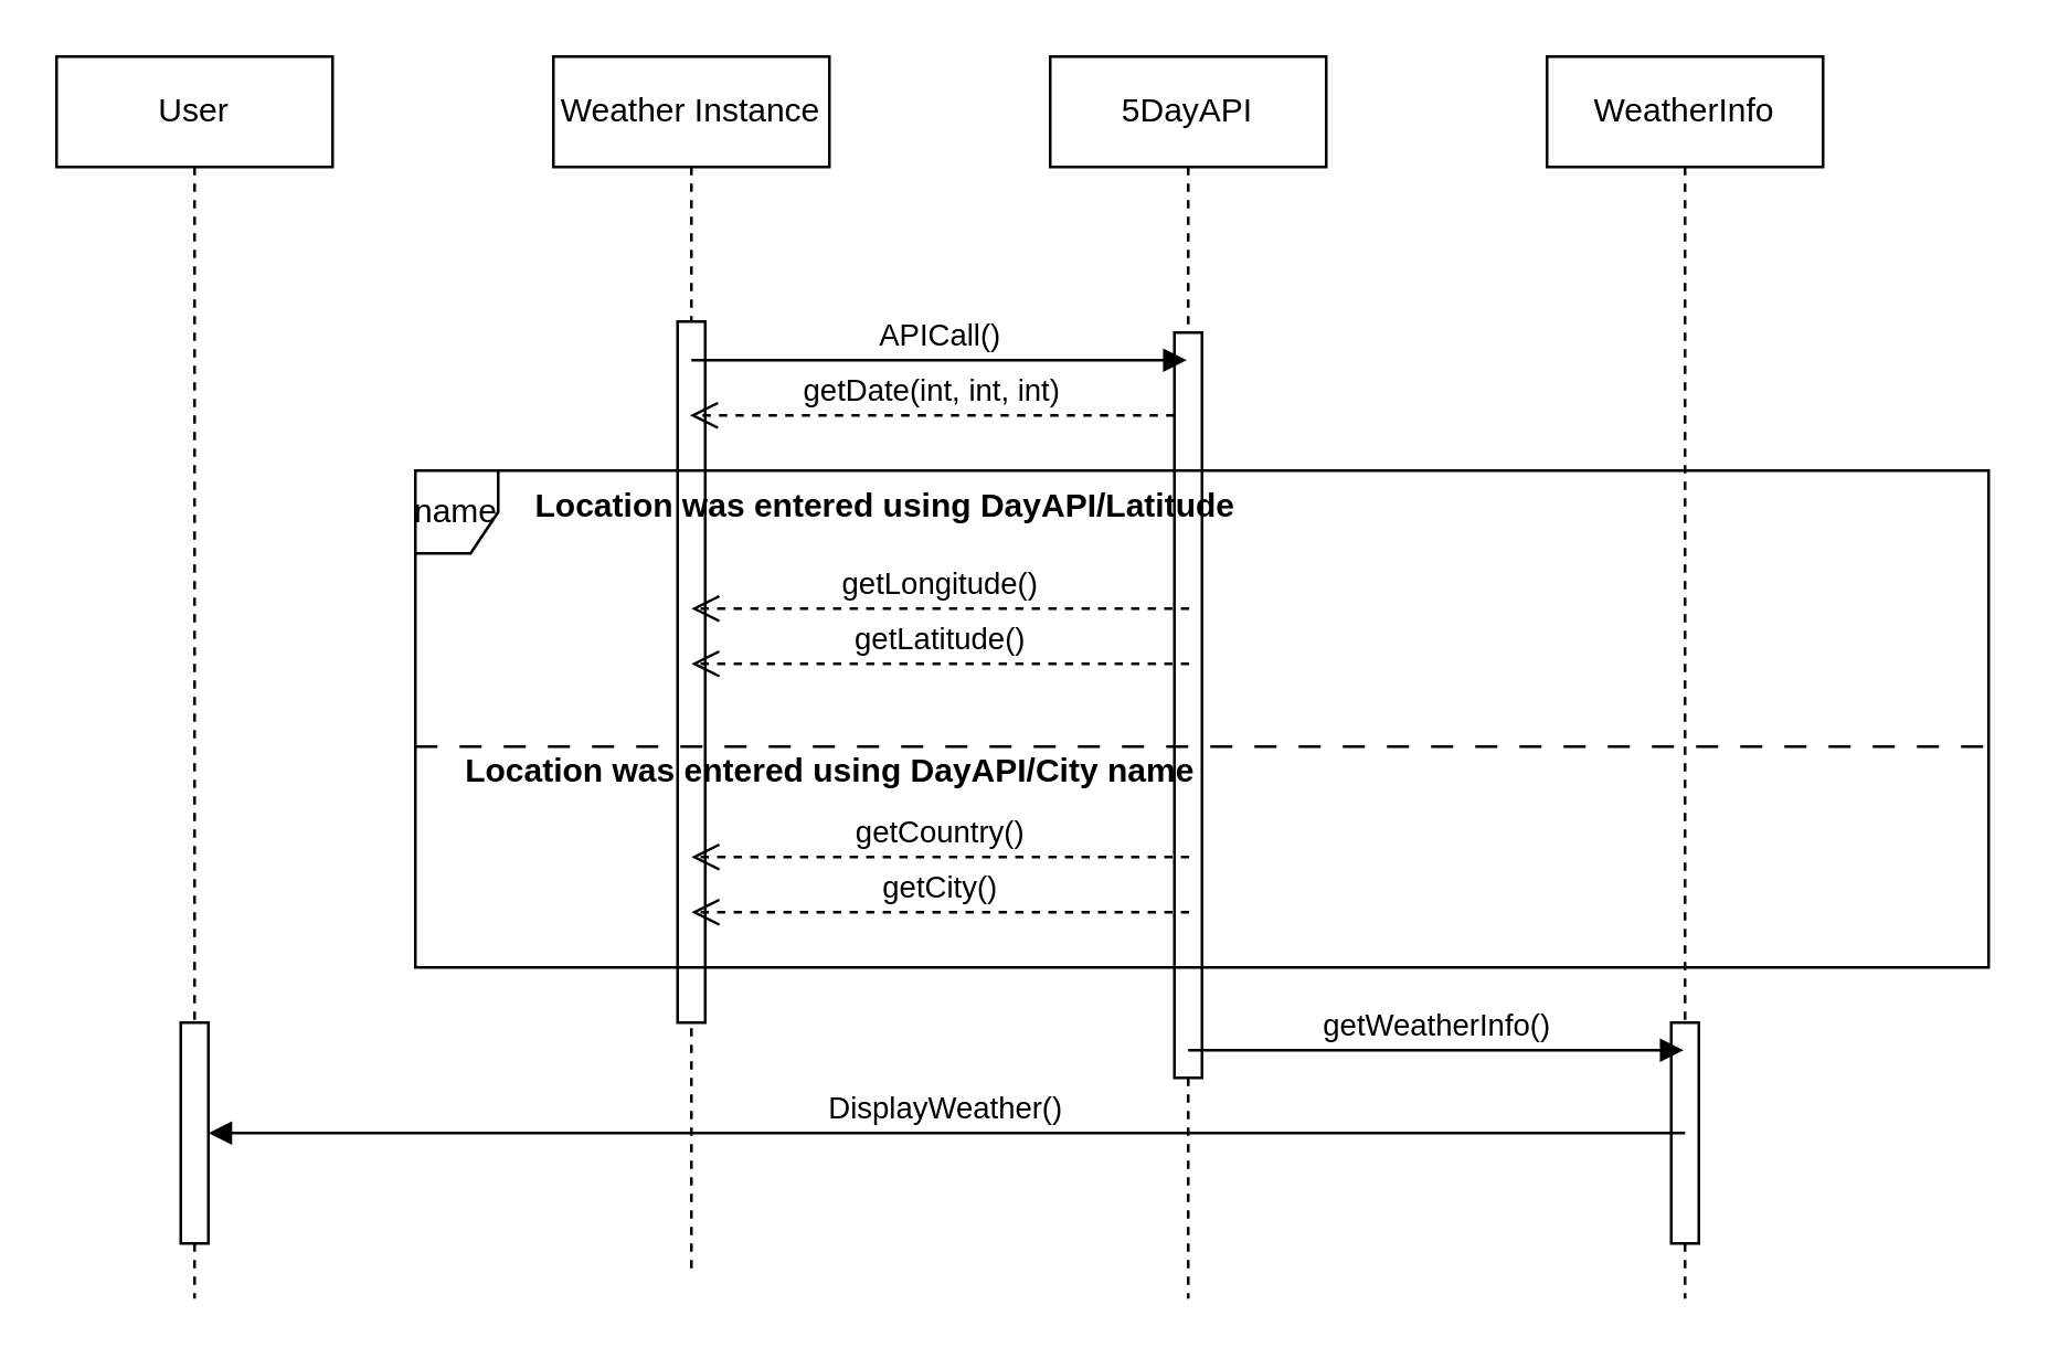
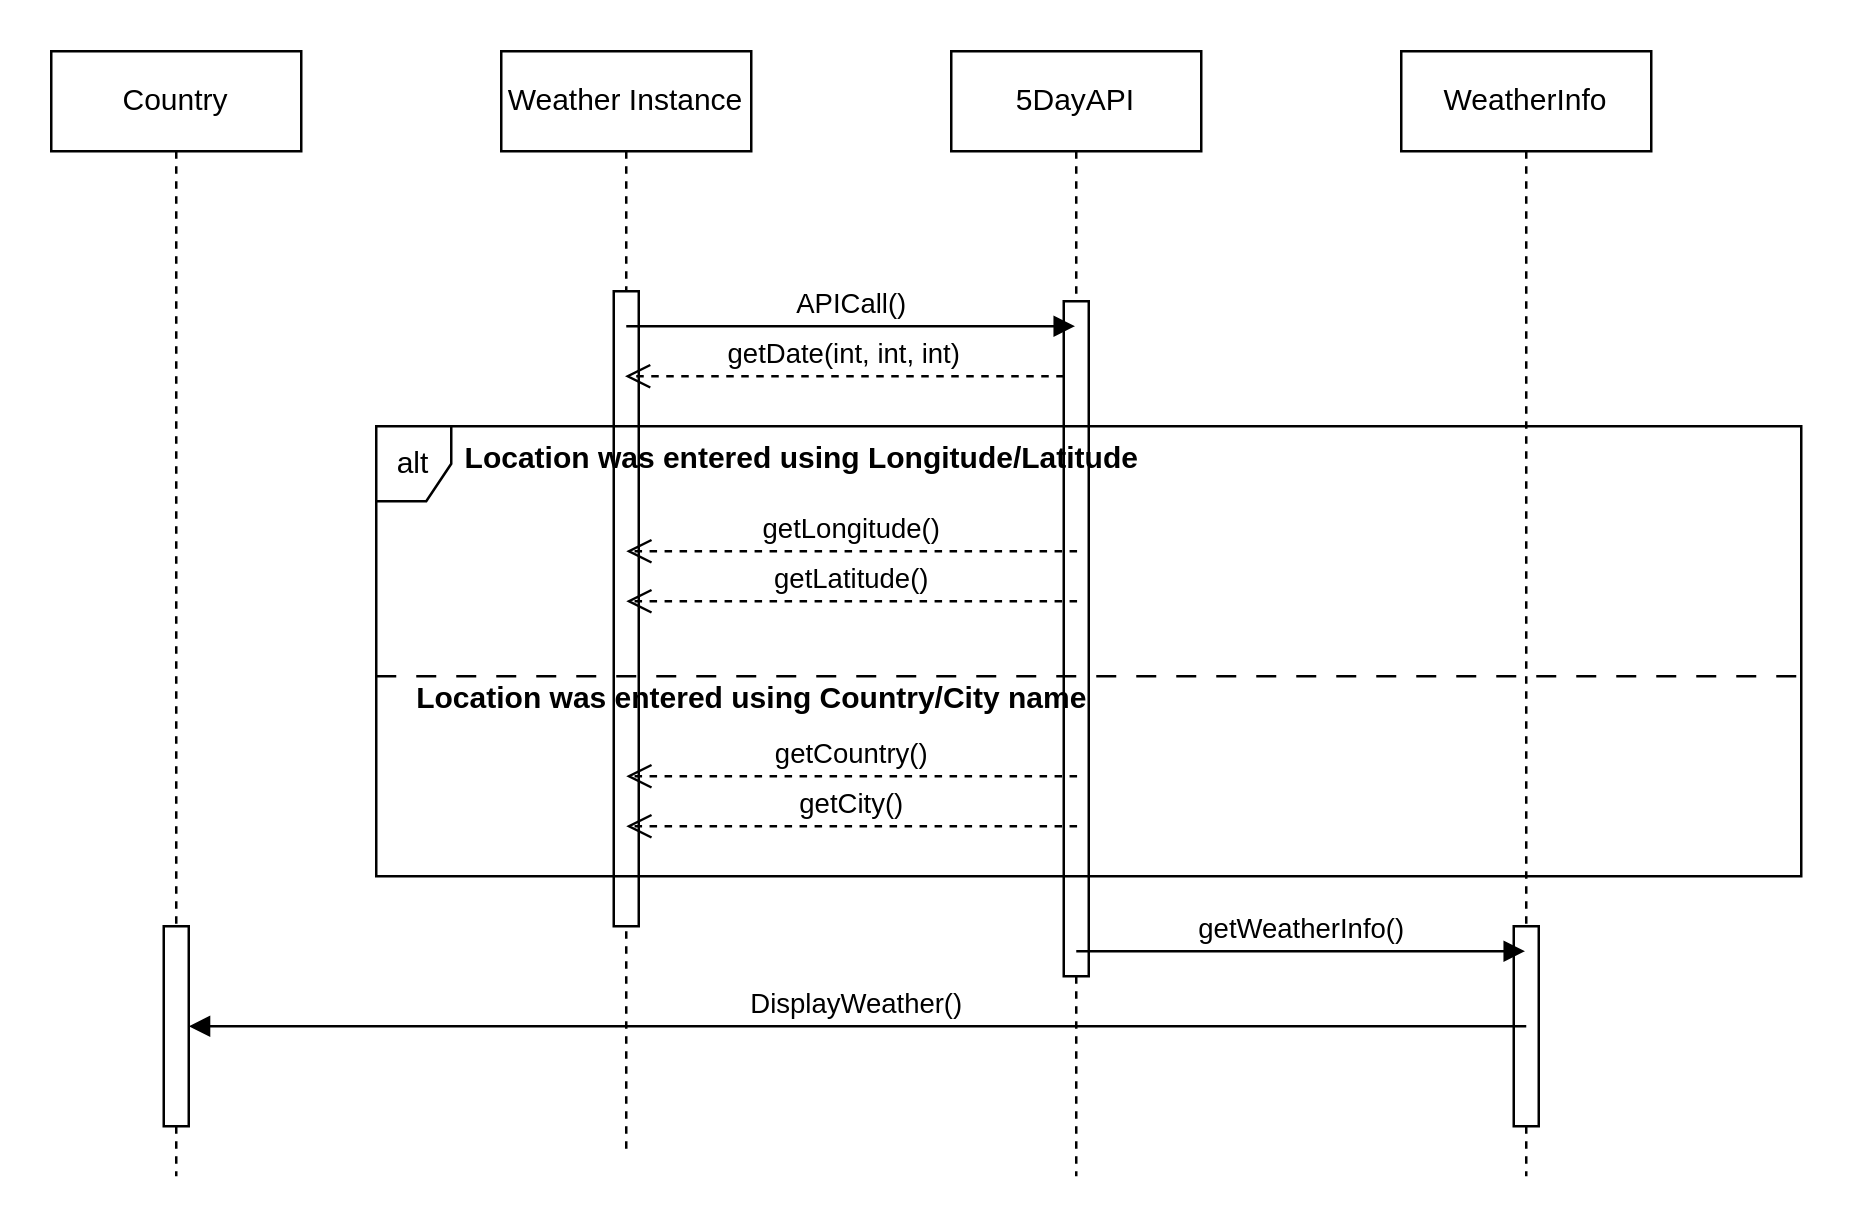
- <mxCell id="2" value="User" style="shape=umlLifeline;perimeter=lifelinePerimeter;whiteSpace=wrap;html=1;container=1;dropTarget=0;collapsible=0;recursiveResize=0;outlineConnect=0;portConstraint=eastwest;newEdgeStyle={&quot;curved&quot;:0,&quot;rounded&quot;:0};" vertex="1" parent="1"><mxGeometry x="20" y="20" width="100" height="450" as="geometry" /></mxCell>
+ <mxCell id="2" value="Country" style="shape=umlLifeline;perimeter=lifelinePerimeter;whiteSpace=wrap;html=1;container=1;dropTarget=0;collapsible=0;recursiveResize=0;outlineConnect=0;portConstraint=eastwest;newEdgeStyle={&quot;curved&quot;:0,&quot;rounded&quot;:0};" vertex="1" parent="1"><mxGeometry x="20" y="20" width="100" height="450" as="geometry" /></mxCell>
- <mxCell id="18" value="Location was entered using DayAPI/Latitude" style="text;align=center;fontStyle=1;verticalAlign=middle;spacingLeft=3;spacingRight=3;strokeColor=none;rotatable=0;points=[[0,0.5],[1,0.5]];portConstraint=eastwest;html=1;" vertex="1" parent="1"><mxGeometry x="280" y="170" width="80" height="26" as="geometry" /></mxCell>
+ <mxCell id="18" value="Location was entered using Longitude/Latitude" style="text;align=center;fontStyle=1;verticalAlign=middle;spacingLeft=3;spacingRight=3;strokeColor=none;rotatable=0;points=[[0,0.5],[1,0.5]];portConstraint=eastwest;html=1;" vertex="1" parent="1"><mxGeometry x="280" y="170" width="80" height="26" as="geometry" /></mxCell>
- <mxCell id="12" value="name" style="shape=umlFrame;whiteSpace=wrap;html=1;pointerEvents=0;width=30;height=30;" vertex="1" parent="1"><mxGeometry x="150" y="170" width="570" height="180" as="geometry" /></mxCell>
+ <mxCell id="12" value="alt" style="shape=umlFrame;whiteSpace=wrap;html=1;pointerEvents=0;width=30;height=30;" vertex="1" parent="1"><mxGeometry x="150" y="170" width="570" height="180" as="geometry" /></mxCell>
- <mxCell id="19" value="Location was entered using DayAPI/City name" style="text;align=center;fontStyle=1;verticalAlign=middle;spacingLeft=3;spacingRight=3;strokeColor=none;rotatable=0;points=[[0,0.5],[1,0.5]];portConstraint=eastwest;html=1;" vertex="1" parent="1"><mxGeometry x="260" y="266" width="80" height="26" as="geometry" /></mxCell>
+ <mxCell id="19" value="Location was entered using Country/City name" style="text;align=center;fontStyle=1;verticalAlign=middle;spacingLeft=3;spacingRight=3;strokeColor=none;rotatable=0;points=[[0,0.5],[1,0.5]];portConstraint=eastwest;html=1;" vertex="1" parent="1"><mxGeometry x="260" y="266" width="80" height="26" as="geometry" /></mxCell>
